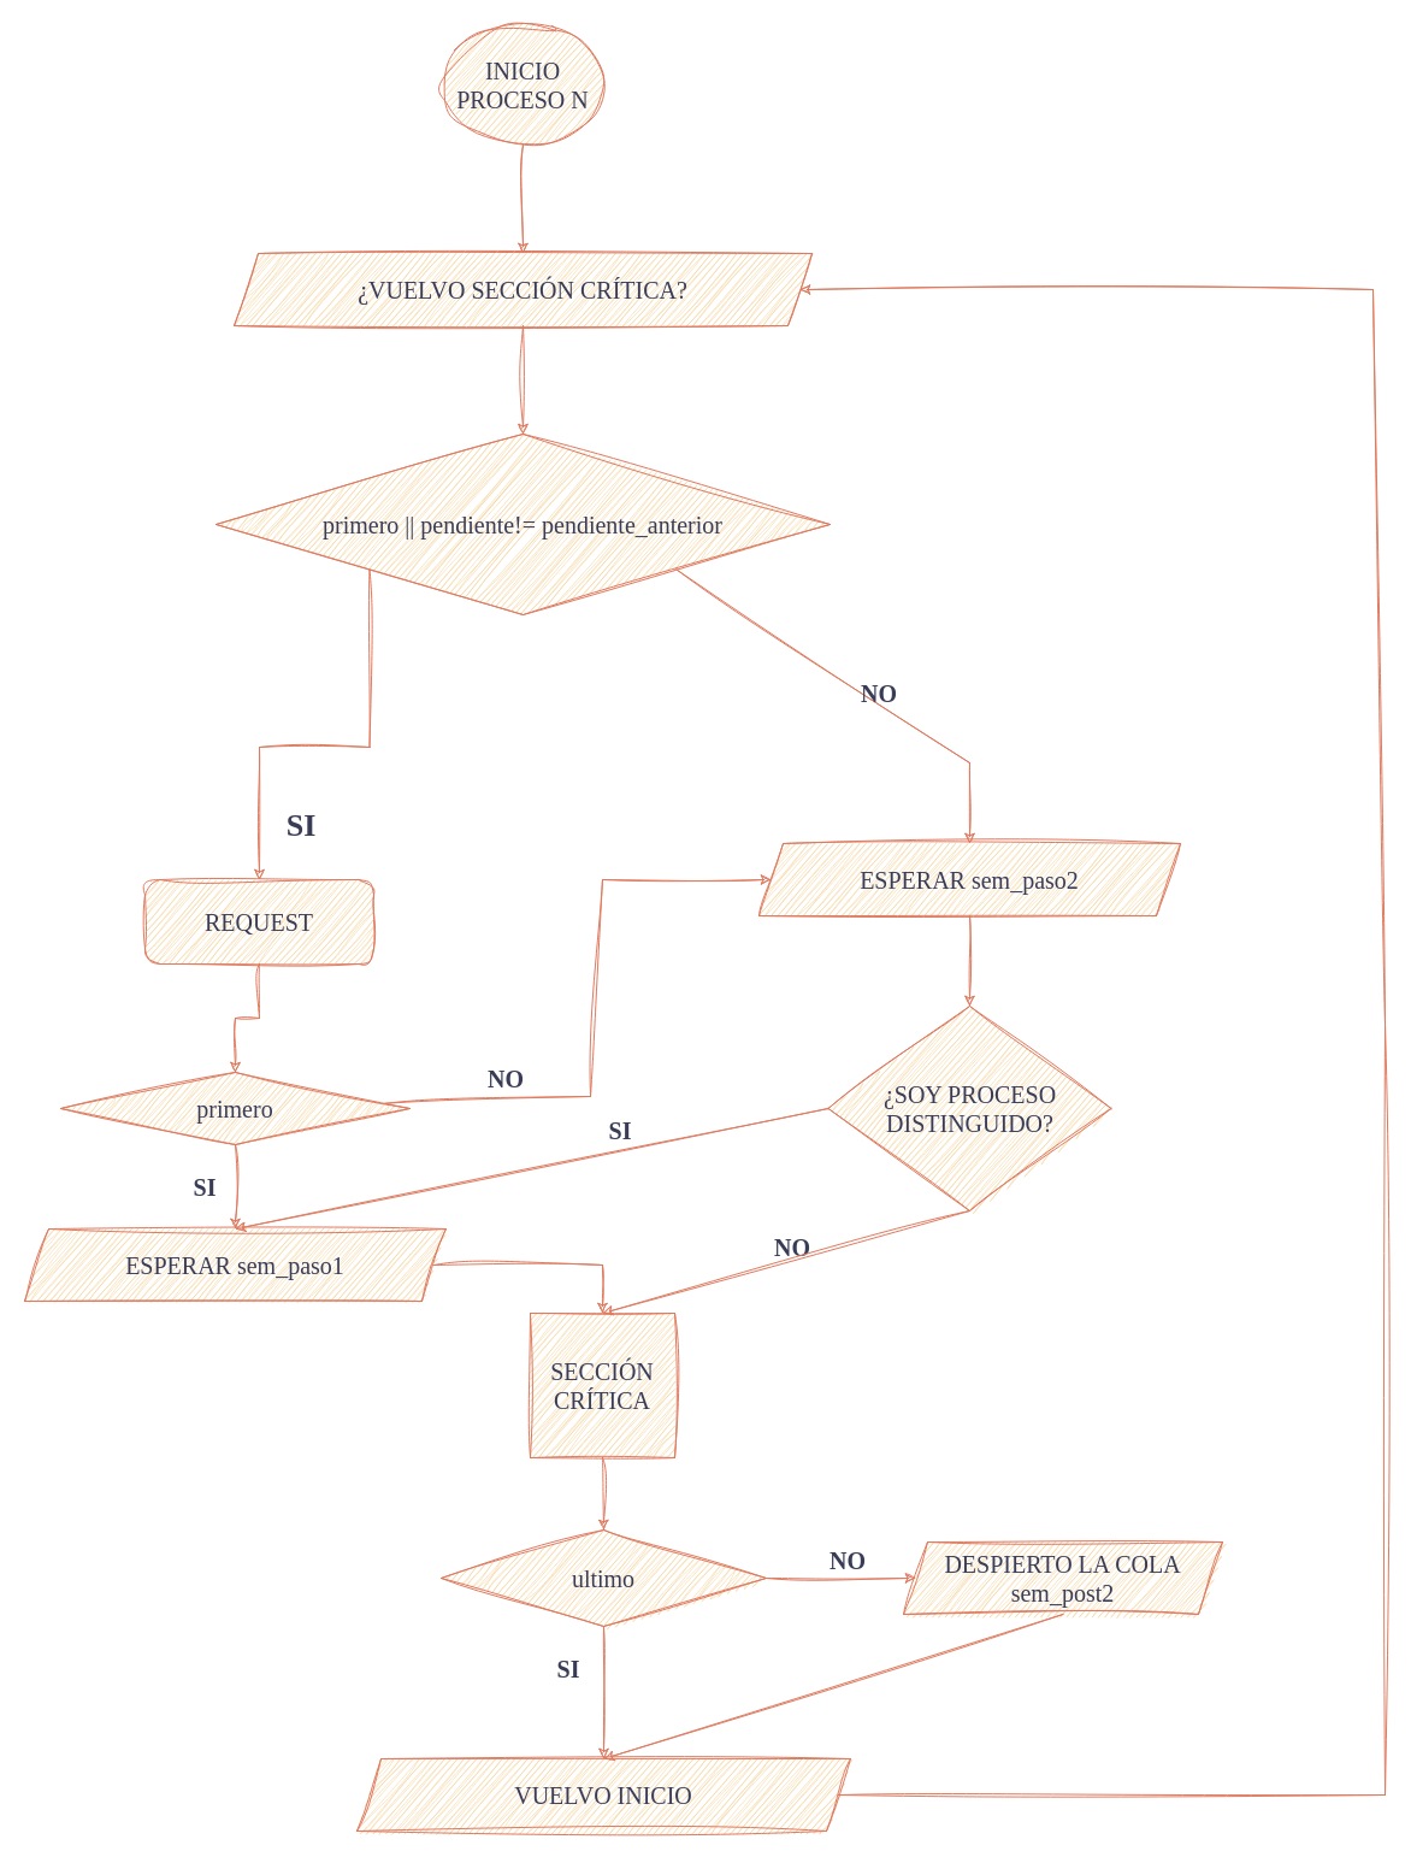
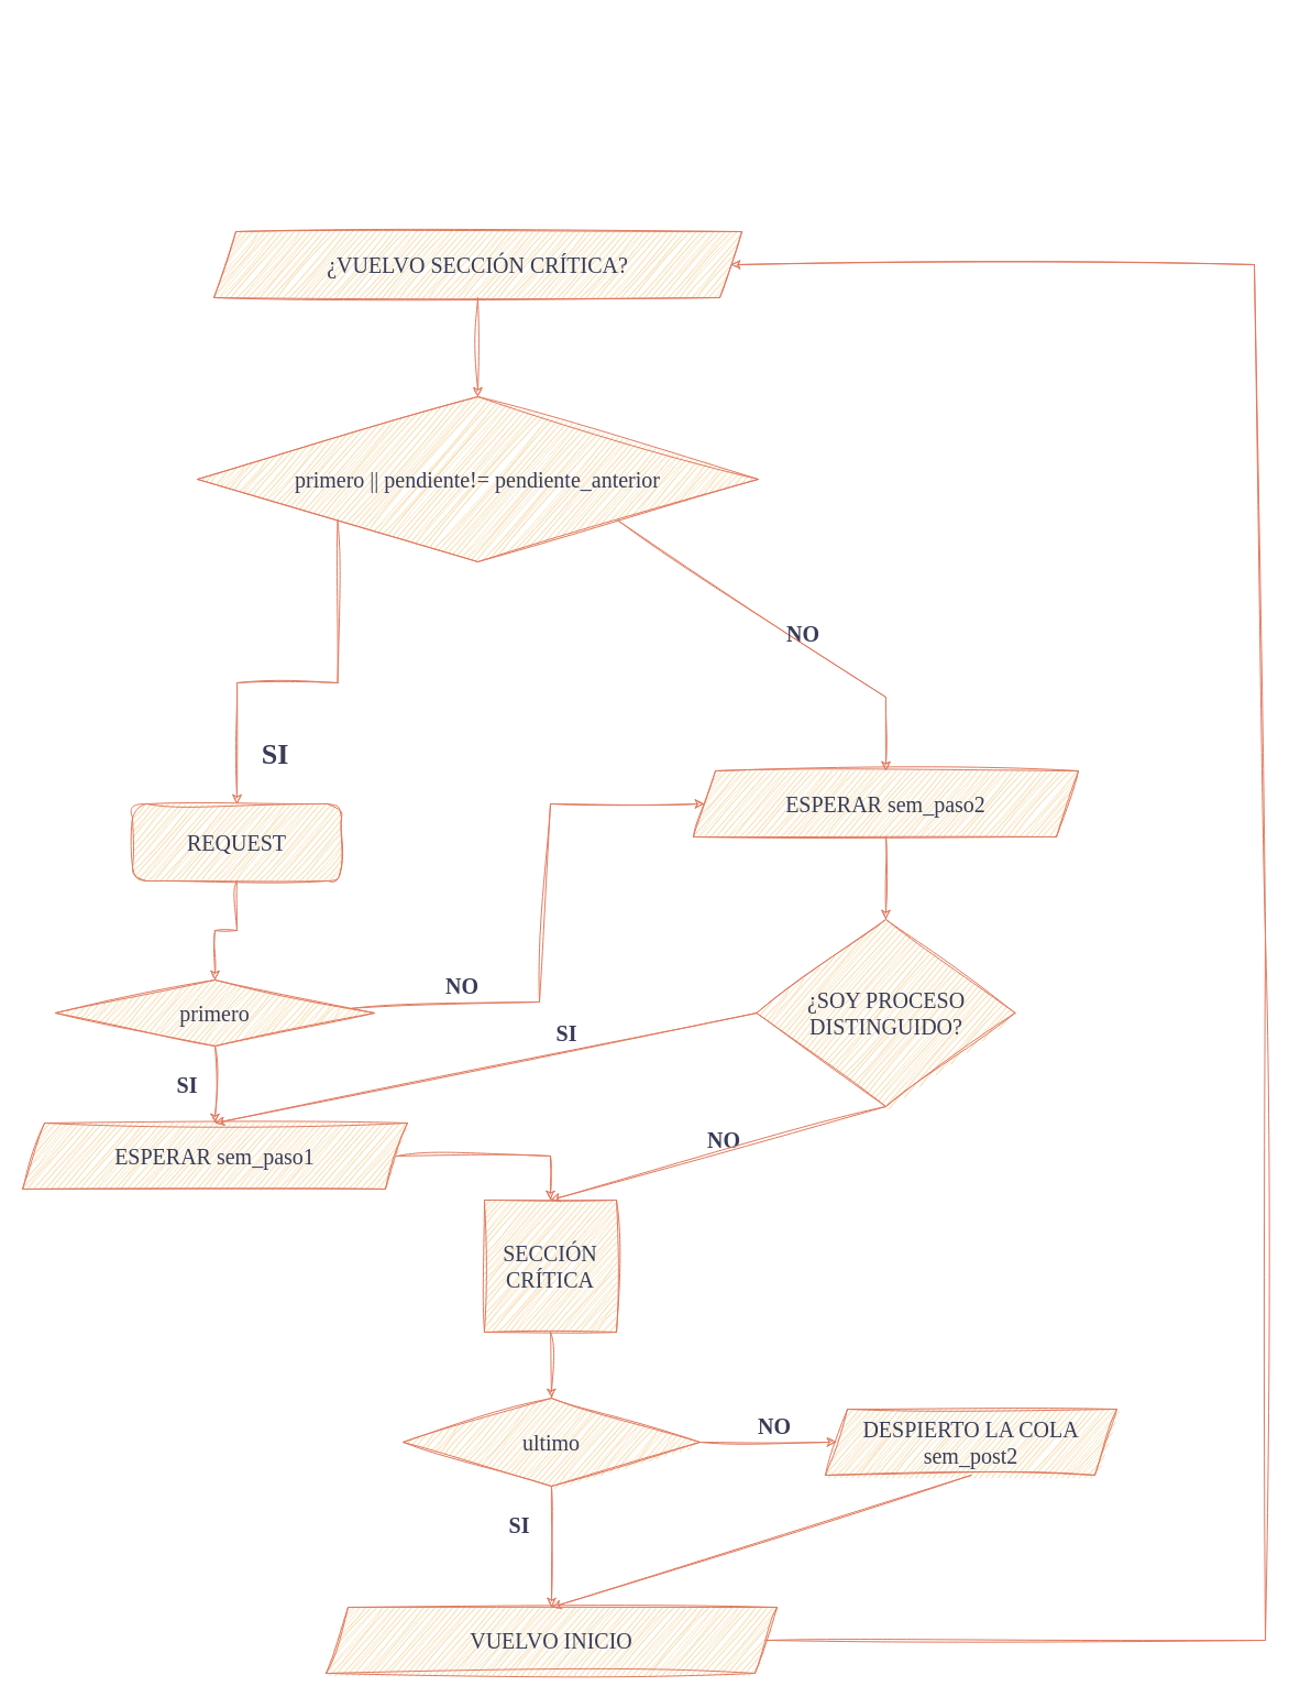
- <mxCell id="2" value="INICIO PROCESO N" style="ellipse;whiteSpace=wrap;html=1;sketch=1;hachureGap=4;jiggle=2;curveFitting=1;strokeColor=#E07A5F;fontFamily=Architects Daughter;fontSource=https%3A%2F%2Ffonts.googleapis.com%2Fcss%3Ffamily%3DArchitects%2BDaughter;fontSize=20;fontColor=#393C56;fillColor=#F2CC8F;" vertex="1" parent="1"><mxGeometry x="366" y="20" width="136" height="100" as="geometry" /></mxCell>
- <mxCell id="26" value="" style="endArrow=classic;html=1;rounded=0;sketch=1;hachureGap=4;jiggle=2;curveFitting=1;strokeColor=#E07A5F;fontFamily=Architects Daughter;fontSource=https%3A%2F%2Ffonts.googleapis.com%2Fcss%3Ffamily%3DArchitects%2BDaughter;fontSize=16;fontColor=#393C56;fillColor=#F2CC8F;exitX=0.5;exitY=1;exitDx=0;exitDy=0;entryX=0.5;entryY=0;entryDx=0;entryDy=0;" edge="1" parent="1" source="2" target="24"><mxGeometry width="50" height="50" relative="1" as="geometry"><mxPoint x="310" y="190" as="sourcePoint" /><mxPoint x="360" y="140" as="targetPoint" /></mxGeometry></mxCell>
